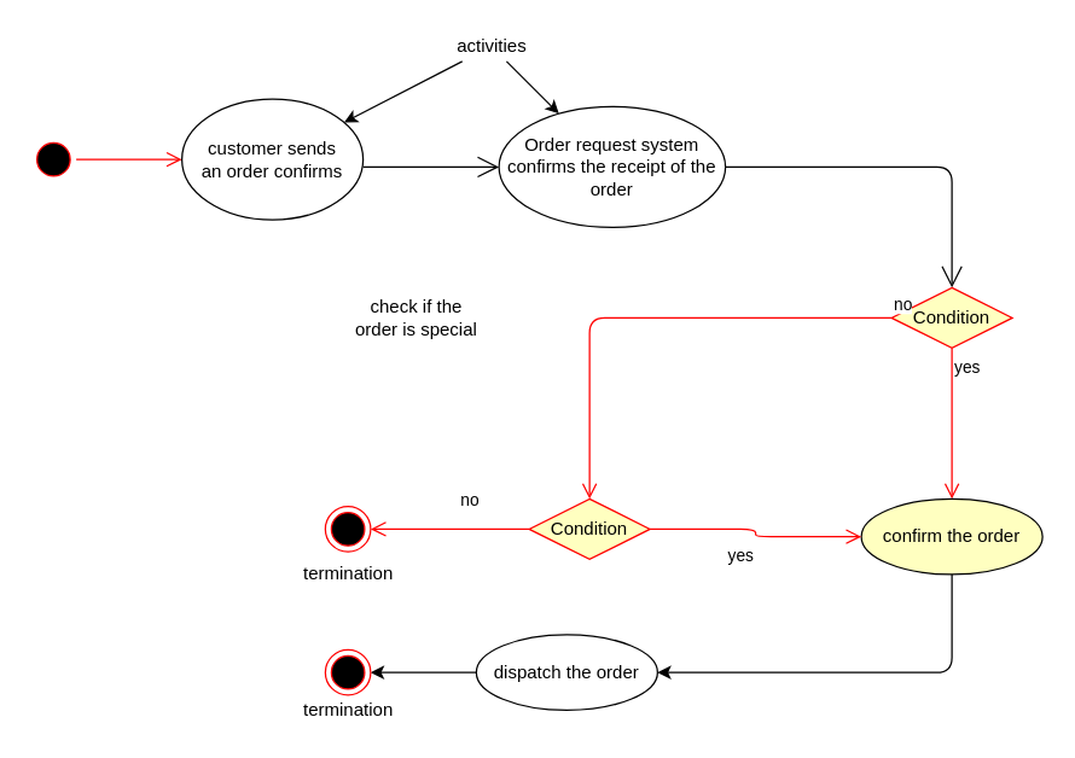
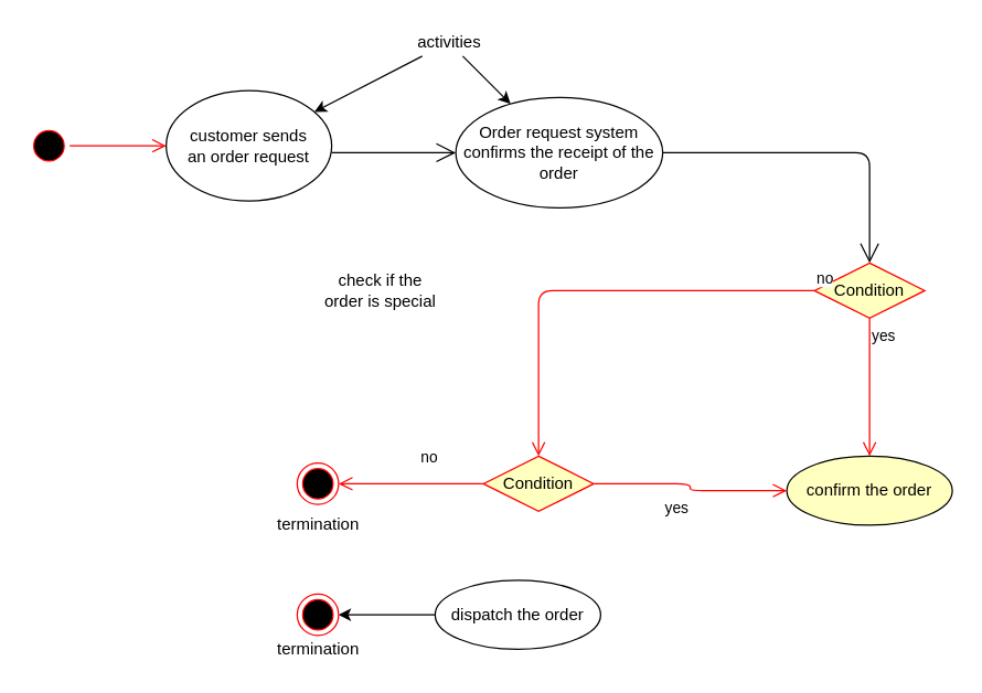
- <mxCell id="4" value="customer sends&lt;br&gt;an order confirms" style="ellipse;whiteSpace=wrap;html=1;" vertex="1" parent="1"><mxGeometry x="120" y="65" width="120" height="80" as="geometry" /></mxCell>
+ <mxCell id="4" value="customer sends&lt;br&gt;an order request" style="ellipse;whiteSpace=wrap;html=1;" vertex="1" parent="1"><mxGeometry x="120" y="65" width="120" height="80" as="geometry" /></mxCell>
- <mxCell id="16" value="" style="endArrow=classic;html=1;entryX=1;entryY=0.5;entryDx=0;entryDy=0;exitX=0.5;exitY=1;exitDx=0;exitDy=0;" edge="1" parent="1" source="11" target="15"><mxGeometry width="50" height="50" relative="1" as="geometry"><mxPoint x="580" y="470" as="sourcePoint" /><mxPoint x="630" y="420" as="targetPoint" /><Array as="points"><mxPoint x="630" y="445" /></Array></mxGeometry></mxCell>
